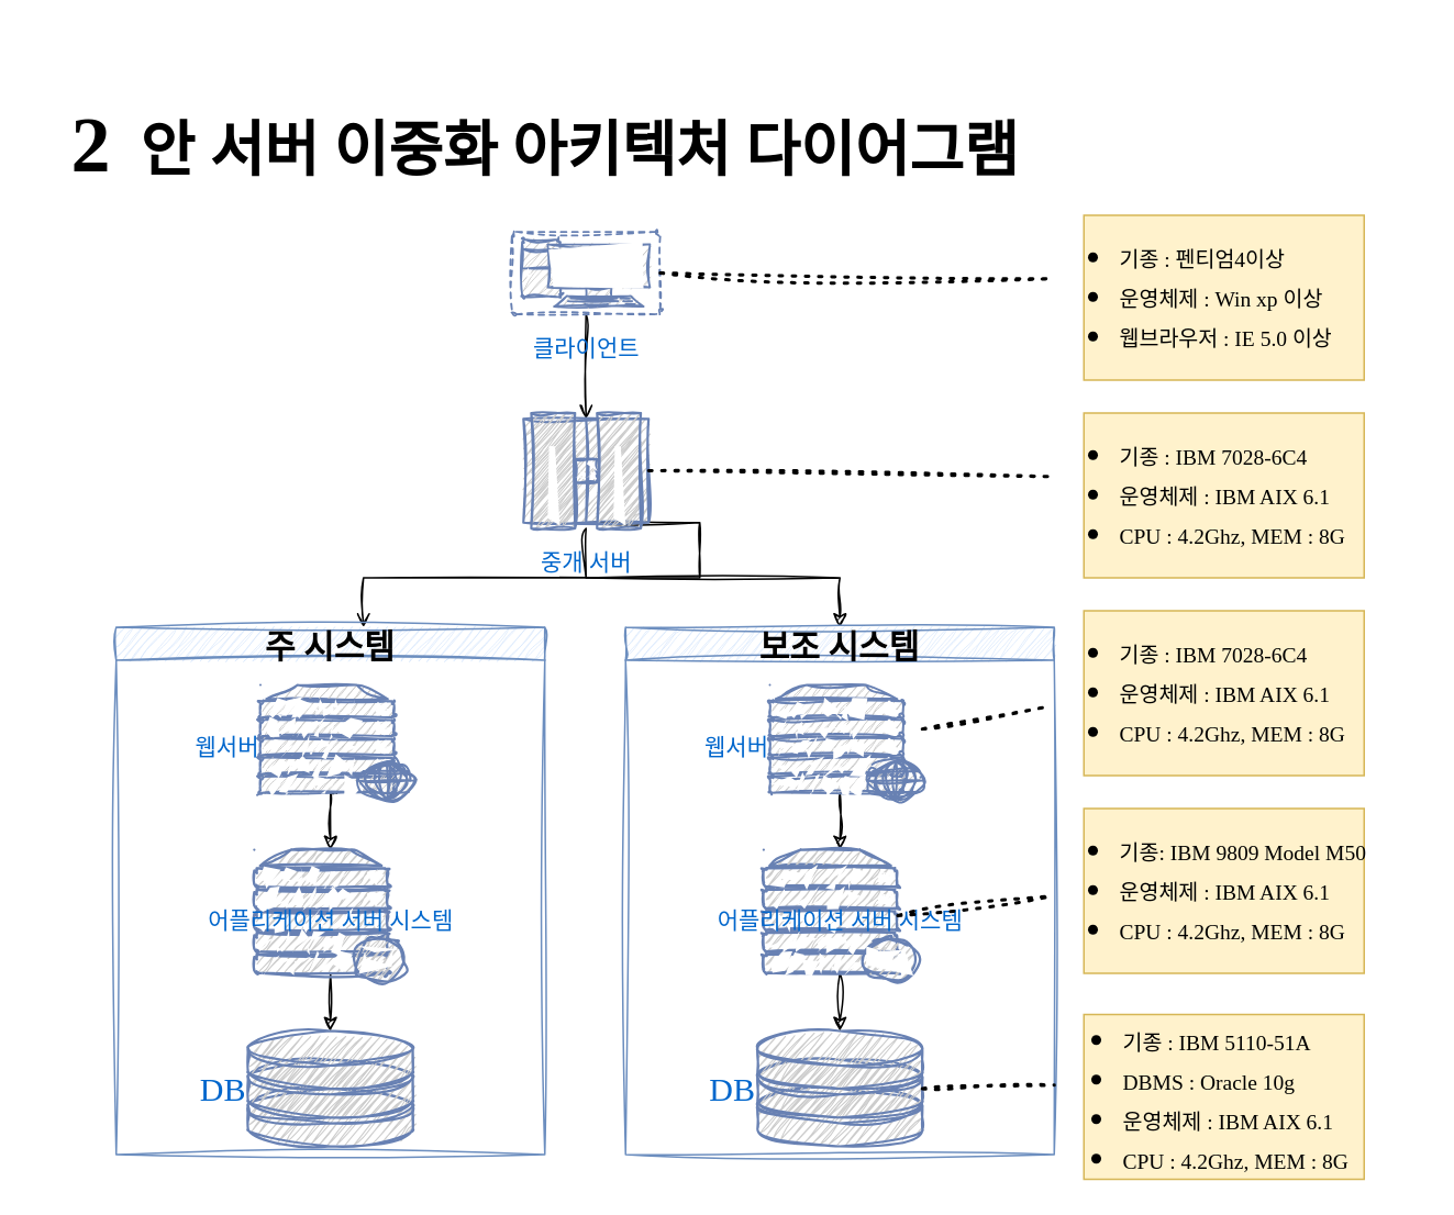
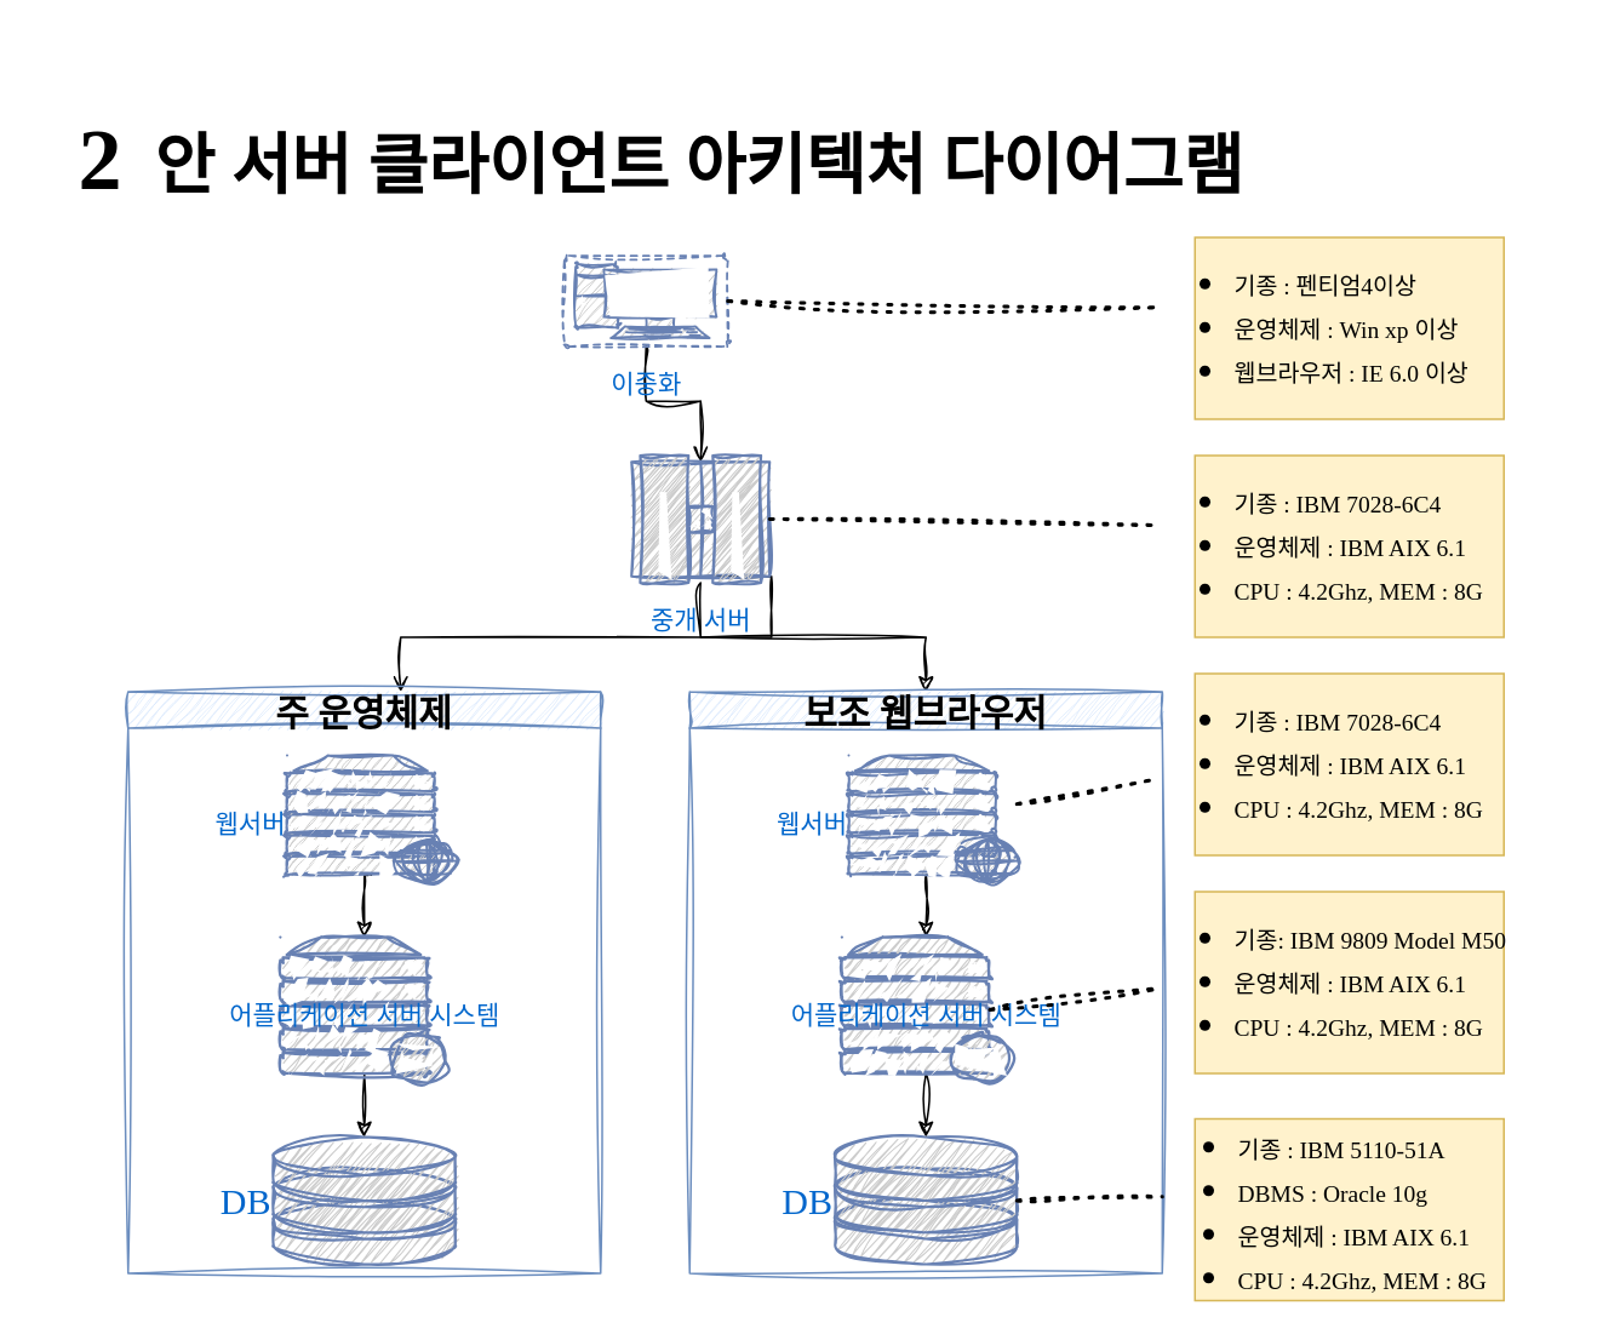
- <mxCell id="38" value="&lt;h1&gt;&lt;span style=&quot;background-color: initial;&quot;&gt;&lt;font style=&quot;font-size: 72px;&quot;&gt;&amp;nbsp;&lt;/font&gt;&lt;font style=&quot;font-size: 48px;&quot;&gt;2&lt;/font&gt;&lt;font style=&quot;font-size: 72px;&quot;&gt; &lt;/font&gt;&lt;font style=&quot;font-size: 36px;&quot;&gt;안 서버 이중화 아키텍처 다이어그램&lt;/font&gt;&lt;/span&gt;&lt;br&gt;&lt;/h1&gt;" style="text;html=1;strokeColor=none;fillColor=none;spacing=5;spacingTop=-20;whiteSpace=wrap;overflow=hidden;rounded=0;fontSize=20;fontFamily=Architects Daughter;" vertex="1" parent="1"><mxGeometry x="20" y="20" width="840" height="120" as="geometry" /></mxCell>
+ <mxCell id="38" value="&lt;h1&gt;&lt;span style=&quot;background-color: initial;&quot;&gt;&lt;font style=&quot;font-size: 72px;&quot;&gt;&amp;nbsp;&lt;/font&gt;&lt;font style=&quot;font-size: 48px;&quot;&gt;2&lt;/font&gt;&lt;font style=&quot;font-size: 72px;&quot;&gt; &lt;/font&gt;&lt;font style=&quot;font-size: 36px;&quot;&gt;안 서버 클라이언트 아키텍처 다이어그램&lt;/font&gt;&lt;/span&gt;&lt;br&gt;&lt;/h1&gt;" style="text;html=1;strokeColor=none;fillColor=none;spacing=5;spacingTop=-20;whiteSpace=wrap;overflow=hidden;rounded=0;fontSize=20;fontFamily=Architects Daughter;" vertex="1" parent="1"><mxGeometry x="20" y="20" width="840" height="120" as="geometry" /></mxCell>
- <mxCell id="21" value="&lt;ul&gt;&lt;li&gt;&lt;font style=&quot;font-size: 13px;&quot;&gt;기종 : 펜티엄4이상&lt;/font&gt;&lt;/li&gt;&lt;li&gt;&lt;font style=&quot;font-size: 13px;&quot;&gt;운영체제 : Win xp 이상&lt;/font&gt;&lt;/li&gt;&lt;li&gt;&lt;font style=&quot;font-size: 13px;&quot;&gt;웹브라우저 : IE 5.0 이상&lt;/font&gt;&lt;/li&gt;&lt;/ul&gt;" style="text;html=1;strokeColor=none;fillColor=none;align=left;verticalAlign=middle;whiteSpace=wrap;overflow=hidden;fontSize=20;fontFamily=Architects Daughter;" vertex="1" parent="19"><mxGeometry width="200" height="100" as="geometry" /></mxCell>
+ <mxCell id="21" value="&lt;ul&gt;&lt;li&gt;&lt;font style=&quot;font-size: 13px;&quot;&gt;기종 : 펜티엄4이상&lt;/font&gt;&lt;/li&gt;&lt;li&gt;&lt;font style=&quot;font-size: 13px;&quot;&gt;운영체제 : Win xp 이상&lt;/font&gt;&lt;/li&gt;&lt;li&gt;&lt;font style=&quot;font-size: 13px;&quot;&gt;웹브라우저 : IE 6.0 이상&lt;/font&gt;&lt;/li&gt;&lt;/ul&gt;" style="text;html=1;strokeColor=none;fillColor=none;align=left;verticalAlign=middle;whiteSpace=wrap;overflow=hidden;fontSize=20;fontFamily=Architects Daughter;" vertex="1" parent="19"><mxGeometry width="200" height="100" as="geometry" /></mxCell>
- <mxCell id="3" value="&lt;font style=&quot;font-size: 14px;&quot;&gt;클라이언트&lt;/font&gt;" style="fontColor=#0066CC;verticalAlign=top;verticalLabelPosition=bottom;labelPosition=center;align=center;html=1;outlineConnect=0;fillColor=#CCCCCC;strokeColor=#6881B3;gradientColor=none;gradientDirection=north;strokeWidth=2;shape=mxgraph.networks.virtual_pc;sketch=1;hachureGap=4;jiggle=2;curveFitting=1;fontFamily=Architects Daughter;fontSource=https%3A%2F%2Ffonts.googleapis.com%2Fcss%3Ffamily%3DArchitects%2BDaughter;fontSize=20;" vertex="1" parent="1"><mxGeometry x="310" y="140" width="90" height="50" as="geometry" /></mxCell>
+ <mxCell id="3" value="&lt;font style=&quot;font-size: 14px;&quot;&gt;이중화&lt;/font&gt;" style="fontColor=#0066CC;verticalAlign=top;verticalLabelPosition=bottom;labelPosition=center;align=center;html=1;outlineConnect=0;fillColor=#CCCCCC;strokeColor=#6881B3;gradientColor=none;gradientDirection=north;strokeWidth=2;shape=mxgraph.networks.virtual_pc;sketch=1;hachureGap=4;jiggle=2;curveFitting=1;fontFamily=Architects Daughter;fontSource=https%3A%2F%2Ffonts.googleapis.com%2Fcss%3Ffamily%3DArchitects%2BDaughter;fontSize=20;" vertex="1" parent="1"><mxGeometry x="310" y="140" width="90" height="50" as="geometry" /></mxCell>
- <mxCell id="6" value="&lt;font style=&quot;font-size: 14px;&quot;&gt;중개 서버&lt;/font&gt;" style="fontColor=#0066CC;verticalAlign=top;verticalLabelPosition=bottom;labelPosition=center;align=center;html=1;outlineConnect=0;fillColor=#CCCCCC;strokeColor=#6881B3;gradientColor=none;gradientDirection=north;strokeWidth=2;shape=mxgraph.networks.mainframe;sketch=1;hachureGap=4;jiggle=2;curveFitting=1;fontFamily=Architects Daughter;fontSource=https%3A%2F%2Ffonts.googleapis.com%2Fcss%3Ffamily%3DArchitects%2BDaughter;fontSize=20;" vertex="1" parent="1"><mxGeometry x="317" y="250" width="76" height="70" as="geometry" /></mxCell>
+ <mxCell id="6" value="&lt;font style=&quot;font-size: 14px;&quot;&gt;중개 서버&lt;/font&gt;" style="fontColor=#0066CC;verticalAlign=top;verticalLabelPosition=bottom;labelPosition=center;align=center;html=1;outlineConnect=0;fillColor=#CCCCCC;strokeColor=#6881B3;gradientColor=none;gradientDirection=north;strokeWidth=2;shape=mxgraph.networks.mainframe;sketch=1;hachureGap=4;jiggle=2;curveFitting=1;fontFamily=Architects Daughter;fontSource=https%3A%2F%2Ffonts.googleapis.com%2Fcss%3Ffamily%3DArchitects%2BDaughter;fontSize=20;" vertex="1" parent="1"><mxGeometry x="347" y="250" width="76" height="70" as="geometry" /></mxCell>
- <mxCell id="7" value="주 시스템" style="swimlane;startSize=20;horizontal=1;containerType=tree;sketch=1;hachureGap=4;jiggle=2;curveFitting=1;fontFamily=Architects Daughter;fontSource=https%3A%2F%2Ffonts.googleapis.com%2Fcss%3Ffamily%3DArchitects%2BDaughter;fontSize=20;fillColor=#dae8fc;strokeColor=#6c8ebf;" vertex="1" parent="1"><mxGeometry x="70" y="380" width="260" height="320" as="geometry" /></mxCell>
+ <mxCell id="7" value="주 운영체제" style="swimlane;startSize=20;horizontal=1;containerType=tree;sketch=1;hachureGap=4;jiggle=2;curveFitting=1;fontFamily=Architects Daughter;fontSource=https%3A%2F%2Ffonts.googleapis.com%2Fcss%3Ffamily%3DArchitects%2BDaughter;fontSize=20;fillColor=#dae8fc;strokeColor=#6c8ebf;" vertex="1" parent="1"><mxGeometry x="70" y="380" width="260" height="320" as="geometry" /></mxCell>
- <mxCell id="13" value="보조 시스템" style="swimlane;startSize=20;horizontal=1;containerType=tree;sketch=1;hachureGap=4;jiggle=2;curveFitting=1;fontFamily=Architects Daughter;fontSource=https%3A%2F%2Ffonts.googleapis.com%2Fcss%3Ffamily%3DArchitects%2BDaughter;fontSize=20;fillColor=#dae8fc;strokeColor=#6c8ebf;" vertex="1" parent="1"><mxGeometry x="379" y="380" width="260" height="320" as="geometry" /></mxCell>
+ <mxCell id="13" value="보조 웹브라우저" style="swimlane;startSize=20;horizontal=1;containerType=tree;sketch=1;hachureGap=4;jiggle=2;curveFitting=1;fontFamily=Architects Daughter;fontSource=https%3A%2F%2Ffonts.googleapis.com%2Fcss%3Ffamily%3DArchitects%2BDaughter;fontSize=20;fillColor=#dae8fc;strokeColor=#6c8ebf;" vertex="1" parent="1"><mxGeometry x="379" y="380" width="260" height="320" as="geometry" /></mxCell>
